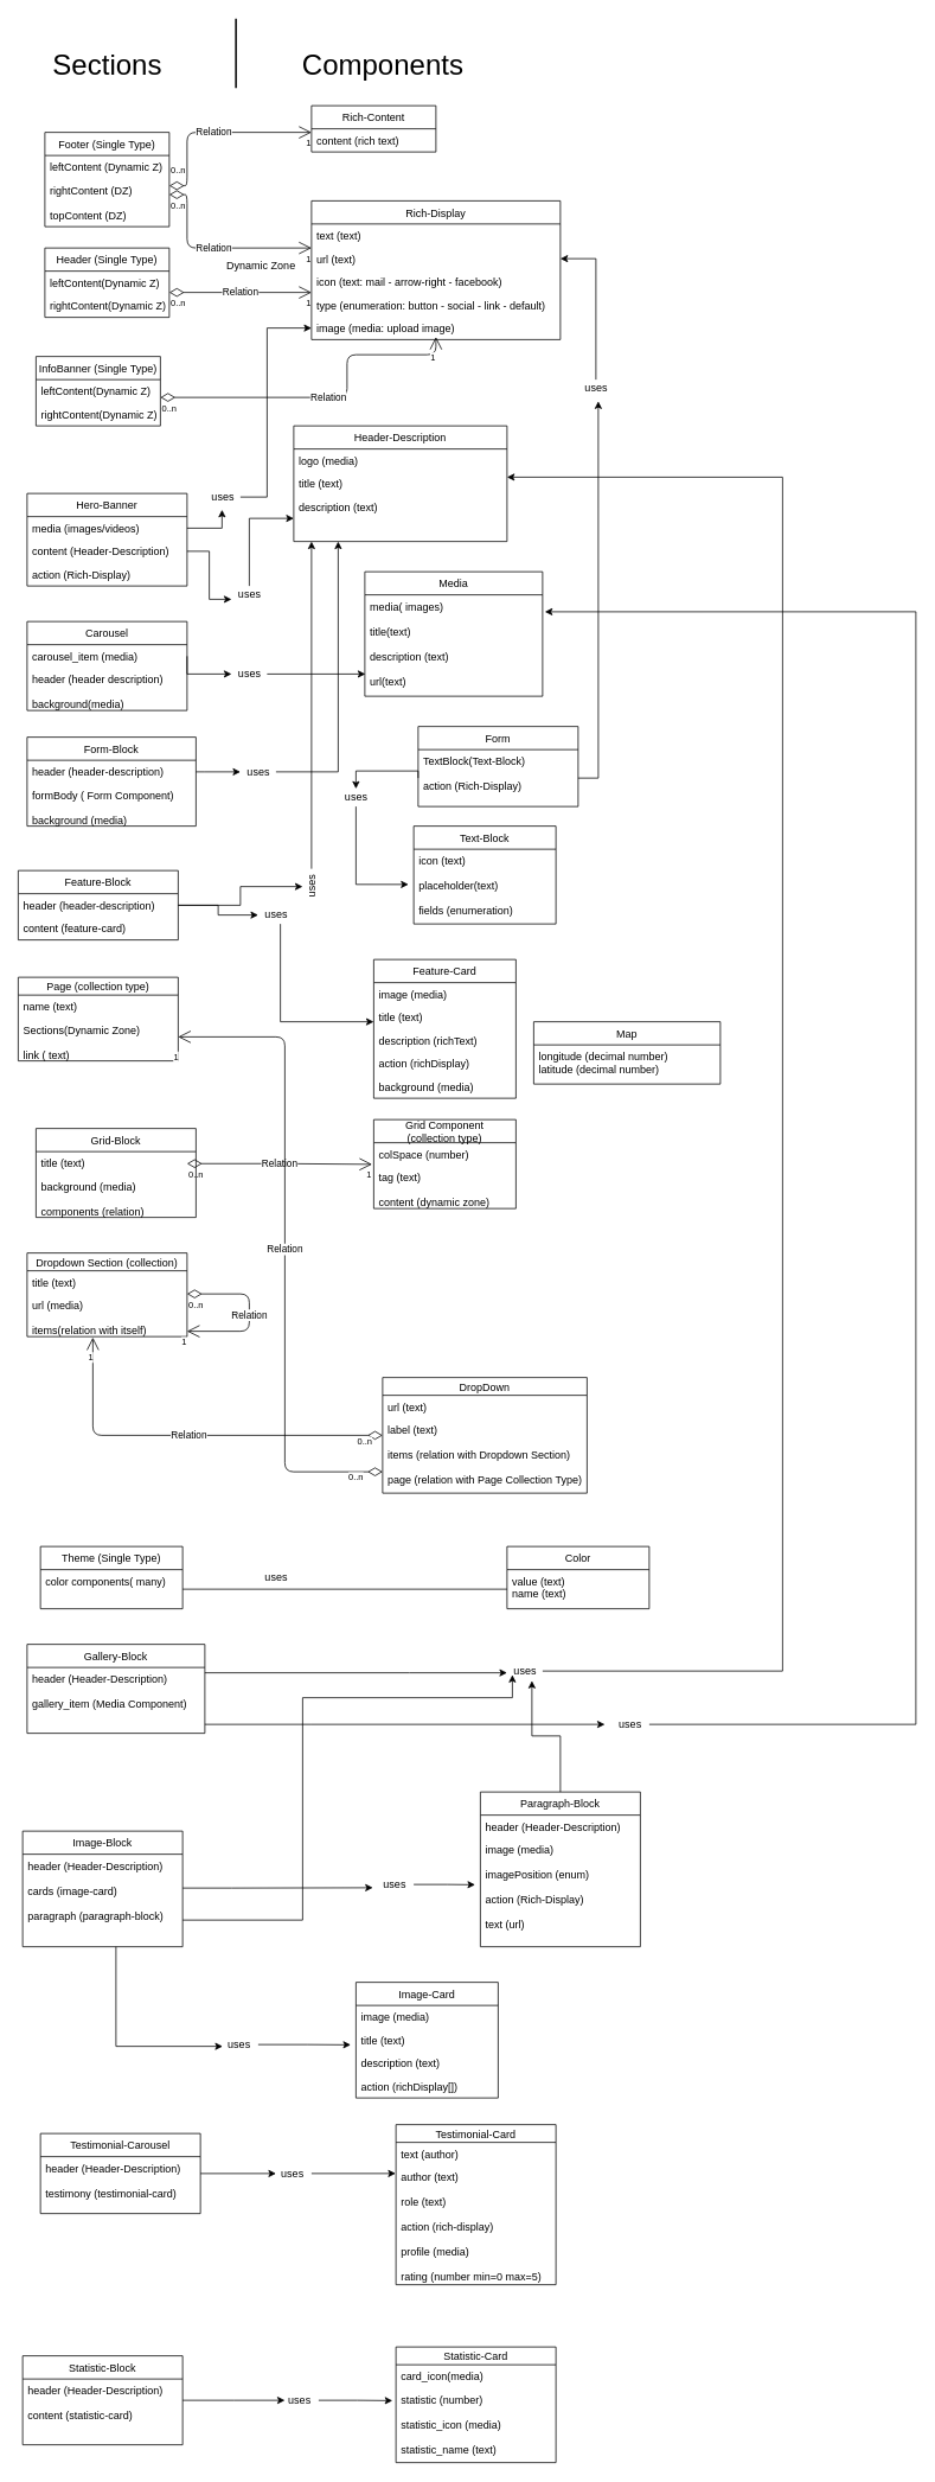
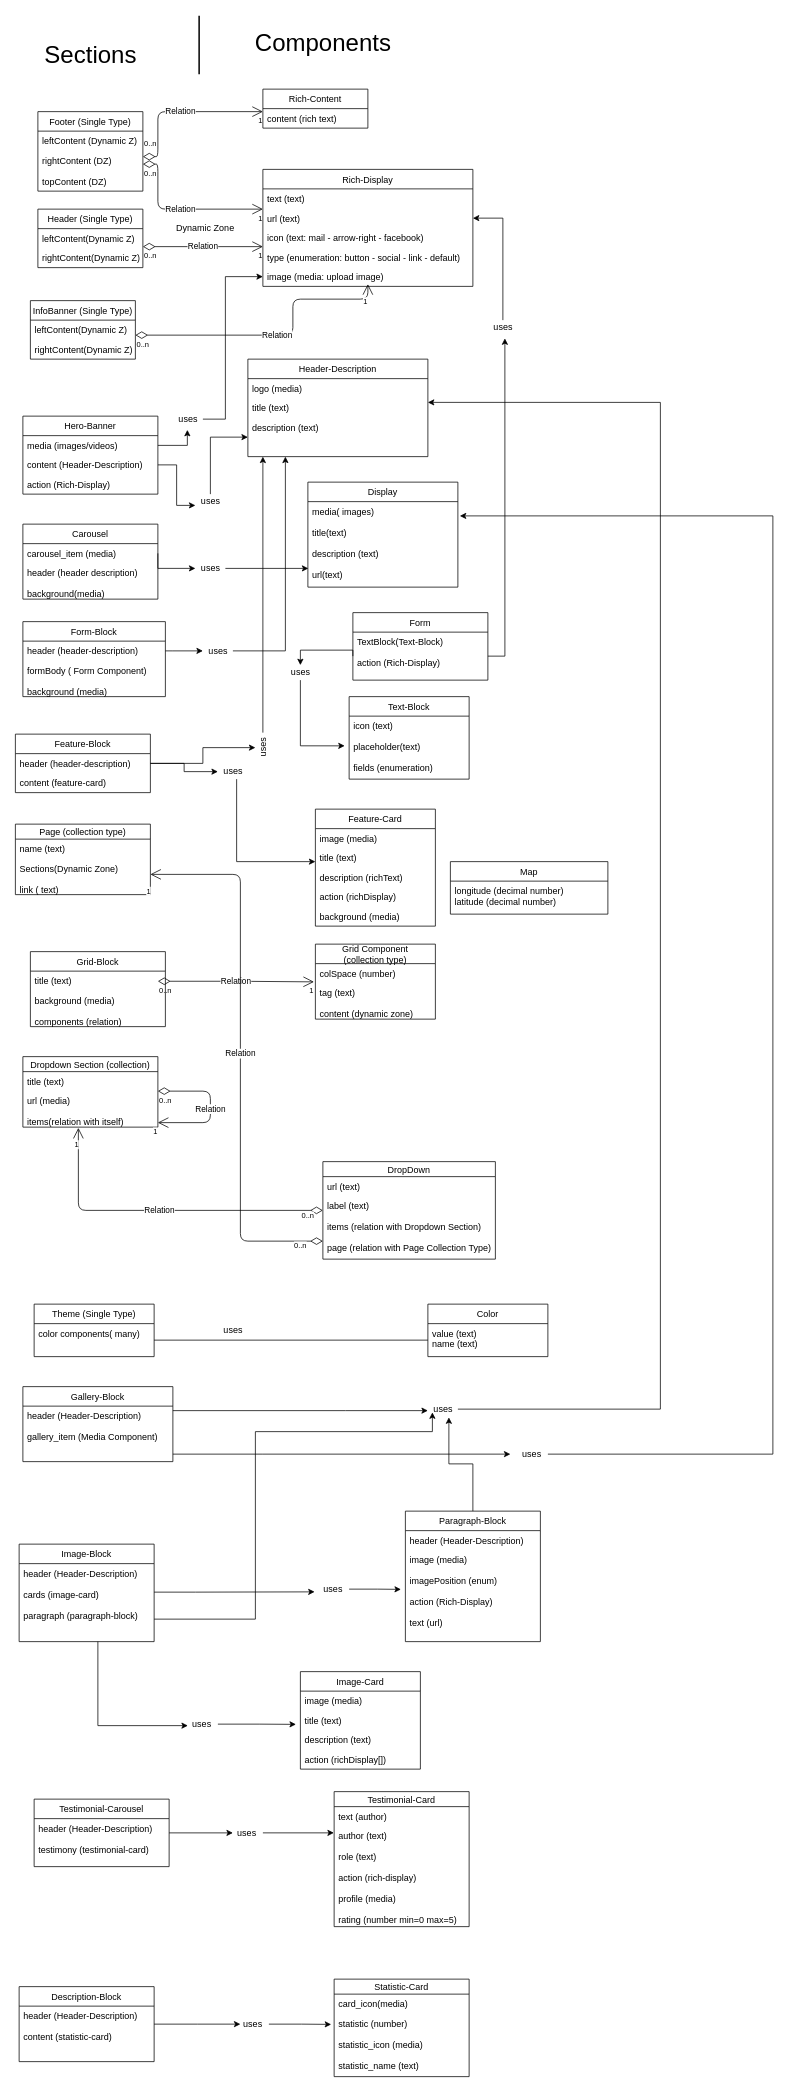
- <mxCell id="24" value="Components" style="text;html=1;align=center;verticalAlign=middle;resizable=0;points=[];autosize=1;fontSize=32;" parent="1" vertex="1"><mxGeometry x="330" y="52" width="200" height="40" as="geometry" /></mxCell>
+ <mxCell id="24" value="Components" style="text;html=1;align=center;verticalAlign=middle;resizable=0;points=[];autosize=1;fontSize=32;" parent="1" vertex="1"><mxGeometry x="330" y="37" width="200" height="40" as="geometry" /></mxCell>
- <mxCell id="8" value="Dynamic Zone" style="text;html=1;align=center;verticalAlign=middle;resizable=0;points=[];autosize=1;" parent="1" vertex="1"><mxGeometry x="248" y="288" width="90" height="20" as="geometry" /></mxCell>
+ <mxCell id="8" value="Dynamic Zone" style="text;html=1;align=center;verticalAlign=middle;resizable=0;points=[];autosize=1;" parent="1" vertex="1"><mxGeometry x="228" y="293" width="90" height="20" as="geometry" /></mxCell>
- <mxCell id="39" value="Media" style="swimlane;fontStyle=0;childLayout=stackLayout;horizontal=1;startSize=26;fillColor=none;horizontalStack=0;resizeParent=1;resizeParentMax=0;resizeLast=0;collapsible=1;marginBottom=0;" parent="1" vertex="1"><mxGeometry x="410" y="642" width="200" height="140" as="geometry" /></mxCell>
+ <mxCell id="39" value="Display" style="swimlane;fontStyle=0;childLayout=stackLayout;horizontal=1;startSize=26;fillColor=none;horizontalStack=0;resizeParent=1;resizeParentMax=0;resizeLast=0;collapsible=1;marginBottom=0;" parent="1" vertex="1"><mxGeometry x="410" y="642" width="200" height="140" as="geometry" /></mxCell>
- <mxCell id="154" value="Statistic-Block" style="swimlane;fontStyle=0;childLayout=stackLayout;horizontal=1;startSize=26;fillColor=none;horizontalStack=0;resizeParent=1;resizeParentMax=0;resizeLast=0;collapsible=1;marginBottom=0;" vertex="1" parent="1"><mxGeometry x="25" y="2648" width="180" height="100" as="geometry" /></mxCell>
+ <mxCell id="154" value="Description-Block" style="swimlane;fontStyle=0;childLayout=stackLayout;horizontal=1;startSize=26;fillColor=none;horizontalStack=0;resizeParent=1;resizeParentMax=0;resizeLast=0;collapsible=1;marginBottom=0;" vertex="1" parent="1"><mxGeometry x="25" y="2648" width="180" height="100" as="geometry" /></mxCell>
